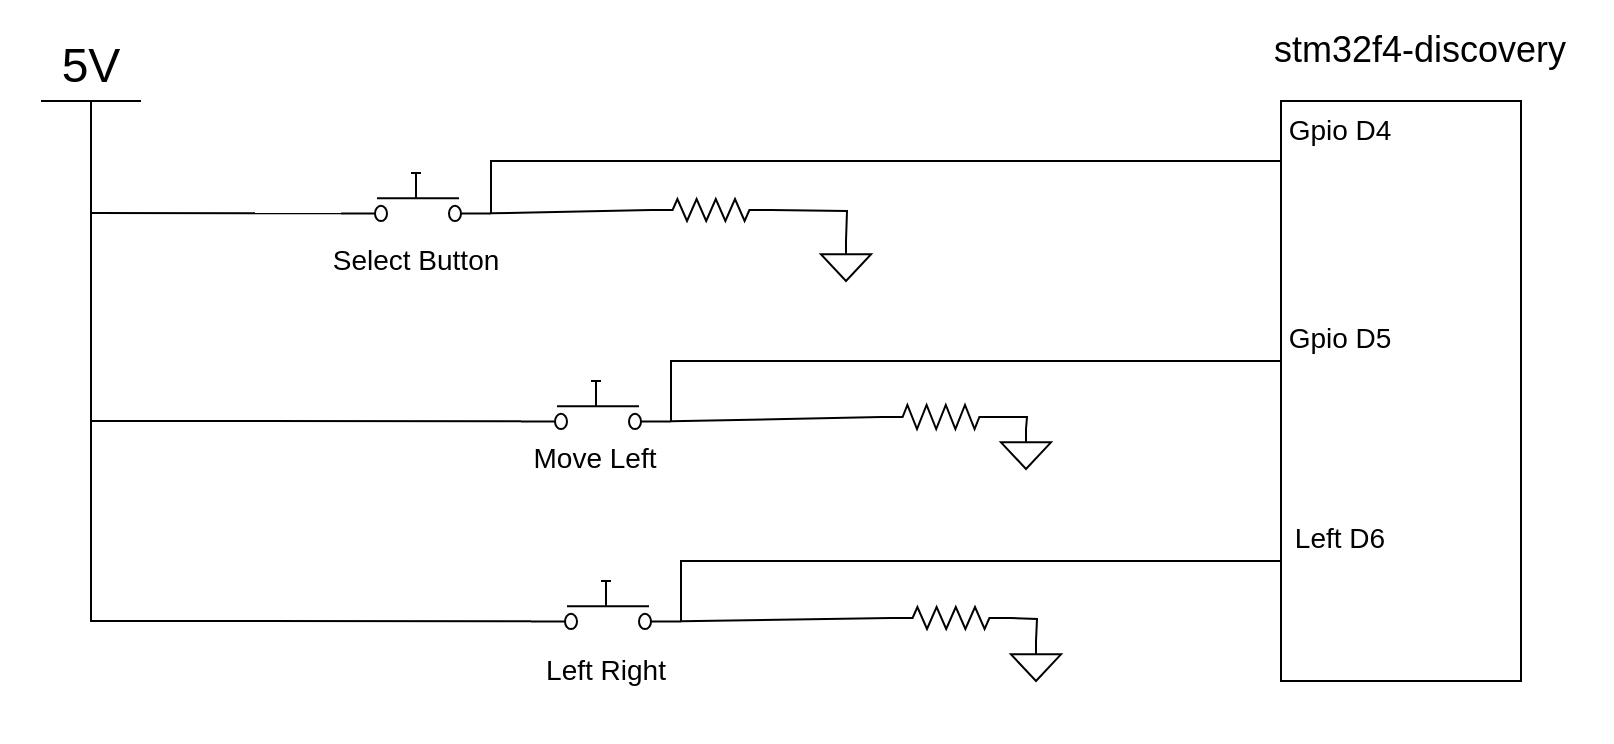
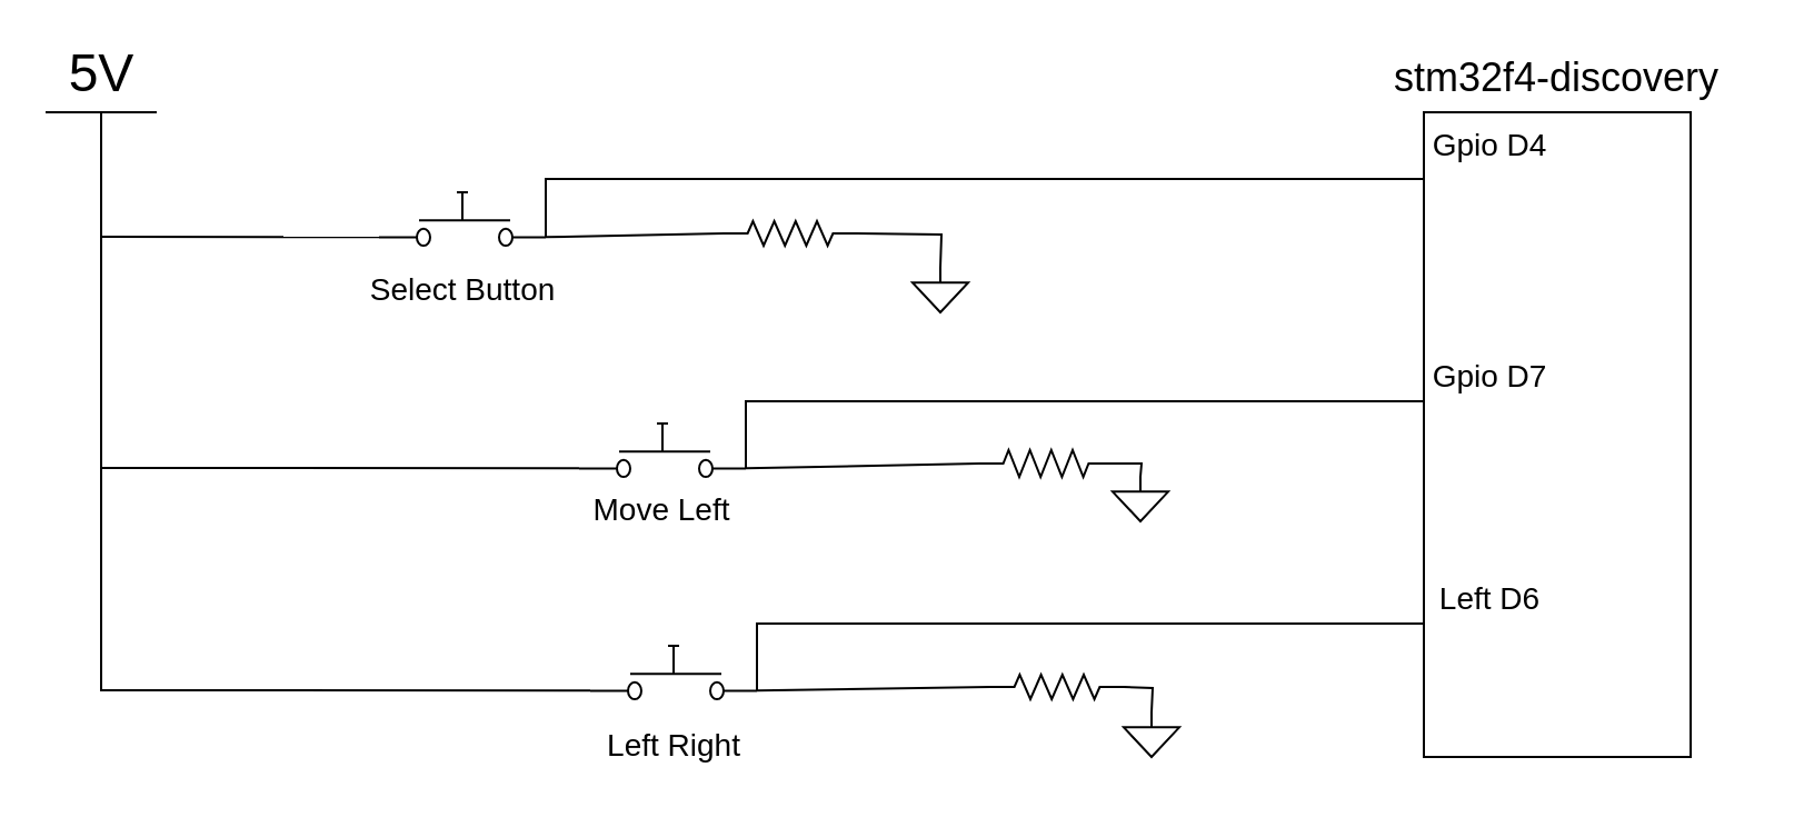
- <mxCell id="32" value="&lt;font style=&quot;font-size: 18px&quot;&gt;stm32f4-discovery&lt;/font&gt;" style="text;html=1;strokeColor=none;fillColor=none;align=center;verticalAlign=middle;whiteSpace=wrap;rounded=0;fontSize=14;" vertex="1" parent="1"><mxGeometry x="625" y="10" width="170" height="30" as="geometry" /></mxCell>
+ <mxCell id="32" value="&lt;font style=&quot;font-size: 18px&quot;&gt;stm32f4-discovery&lt;/font&gt;" style="text;html=1;strokeColor=none;fillColor=none;align=center;verticalAlign=middle;whiteSpace=wrap;rounded=0;fontSize=14;" vertex="1" parent="1"><mxGeometry x="615" y="20" width="170" height="30" as="geometry" /></mxCell>
- <mxCell id="29" value="Gpio D5" style="text;html=1;strokeColor=none;fillColor=none;align=center;verticalAlign=middle;whiteSpace=wrap;rounded=0;fontSize=14;" vertex="1" parent="1"><mxGeometry x="640" y="154" width="60" height="30" as="geometry" /></mxCell>
+ <mxCell id="29" value="Gpio D7" style="text;html=1;strokeColor=none;fillColor=none;align=center;verticalAlign=middle;whiteSpace=wrap;rounded=0;fontSize=14;" vertex="1" parent="1"><mxGeometry x="640" y="154" width="60" height="30" as="geometry" /></mxCell>
